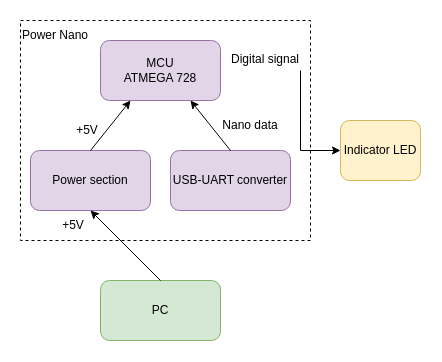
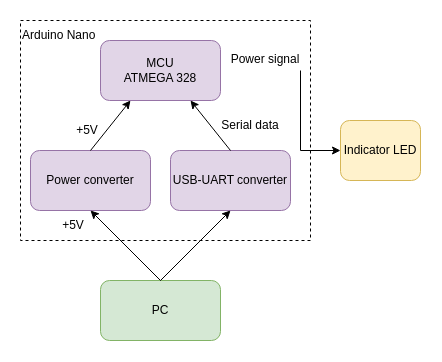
- <mxCell id="15" value="Power Nano" style="text;html=1;strokeColor=none;fillColor=none;align=left;verticalAlign=middle;whiteSpace=wrap;rounded=0;" vertex="1" parent="1"><mxGeometry x="20" y="20" width="85" height="30" as="geometry" /></mxCell>
+ <mxCell id="15" value="Arduino Nano" style="text;html=1;strokeColor=none;fillColor=none;align=left;verticalAlign=middle;whiteSpace=wrap;rounded=0;" vertex="1" parent="1"><mxGeometry x="20" y="20" width="85" height="30" as="geometry" /></mxCell>
- <mxCell id="14" value="Digital signal" style="text;html=1;strokeColor=none;fillColor=none;align=center;verticalAlign=middle;whiteSpace=wrap;rounded=0;" vertex="1" parent="1"><mxGeometry x="225" y="44" width="80" height="30" as="geometry" /></mxCell>
+ <mxCell id="14" value="Power signal" style="text;html=1;strokeColor=none;fillColor=none;align=center;verticalAlign=middle;whiteSpace=wrap;rounded=0;" vertex="1" parent="1"><mxGeometry x="225" y="44" width="80" height="30" as="geometry" /></mxCell>
- <mxCell id="3" value="MCU&lt;br&gt;ATMEGA 728" style="rounded=1;whiteSpace=wrap;html=1;fillColor=#e1d5e7;strokeColor=#9673a6;" vertex="1" parent="1"><mxGeometry x="100" y="40" width="120" height="60" as="geometry" /></mxCell>
+ <mxCell id="3" value="MCU&lt;br&gt;ATMEGA 328" style="rounded=1;whiteSpace=wrap;html=1;fillColor=#e1d5e7;strokeColor=#9673a6;" vertex="1" parent="1"><mxGeometry x="100" y="40" width="120" height="60" as="geometry" /></mxCell>
- <mxCell id="13" value="Nano data" style="text;html=1;strokeColor=none;fillColor=none;align=center;verticalAlign=middle;whiteSpace=wrap;rounded=0;" vertex="1" parent="1"><mxGeometry x="220" y="110" width="60" height="30" as="geometry" /></mxCell>
+ <mxCell id="13" value="Serial data" style="text;html=1;strokeColor=none;fillColor=none;align=center;verticalAlign=middle;whiteSpace=wrap;rounded=0;" vertex="1" parent="1"><mxGeometry x="220" y="110" width="60" height="30" as="geometry" /></mxCell>
- <mxCell id="6" value="Power section" style="rounded=1;whiteSpace=wrap;html=1;fillColor=#e1d5e7;strokeColor=#9673a6;" vertex="1" parent="1"><mxGeometry x="30" y="150" width="120" height="60" as="geometry" /></mxCell>
+ <mxCell id="6" value="Power converter" style="rounded=1;whiteSpace=wrap;html=1;fillColor=#e1d5e7;strokeColor=#9673a6;" vertex="1" parent="1"><mxGeometry x="30" y="150" width="120" height="60" as="geometry" /></mxCell>
+ <mxCell id="7" value="" style="endArrow=classic;html=1;rounded=0;entryX=0.5;entryY=1;entryDx=0;entryDy=0;exitX=0.5;exitY=0;exitDx=0;exitDy=0;" edge="1" parent="1" source="4" target="5"><mxGeometry width="50" height="50" relative="1" as="geometry"><mxPoint x="150" y="280" as="sourcePoint" /><mxPoint x="200" y="230" as="targetPoint" /></mxGeometry></mxCell>
